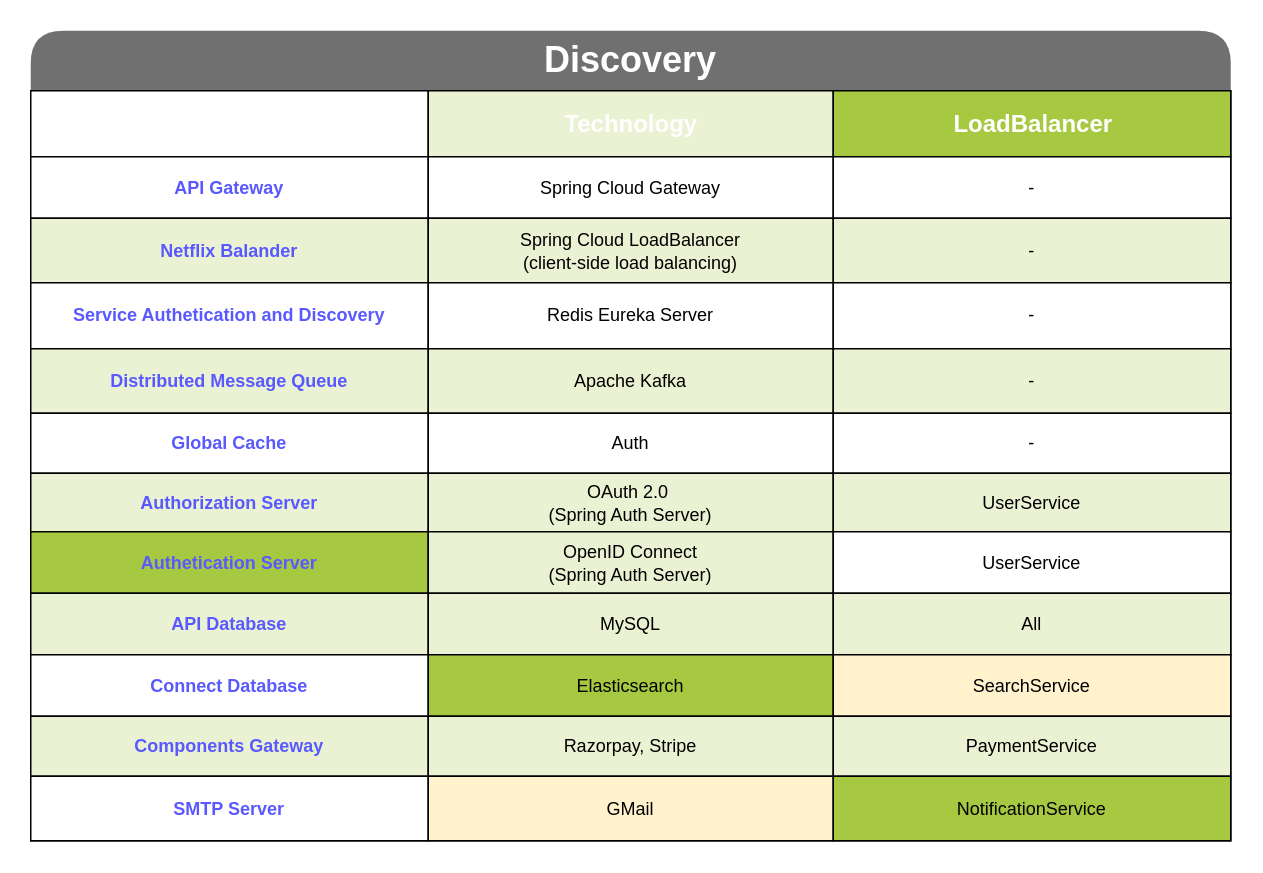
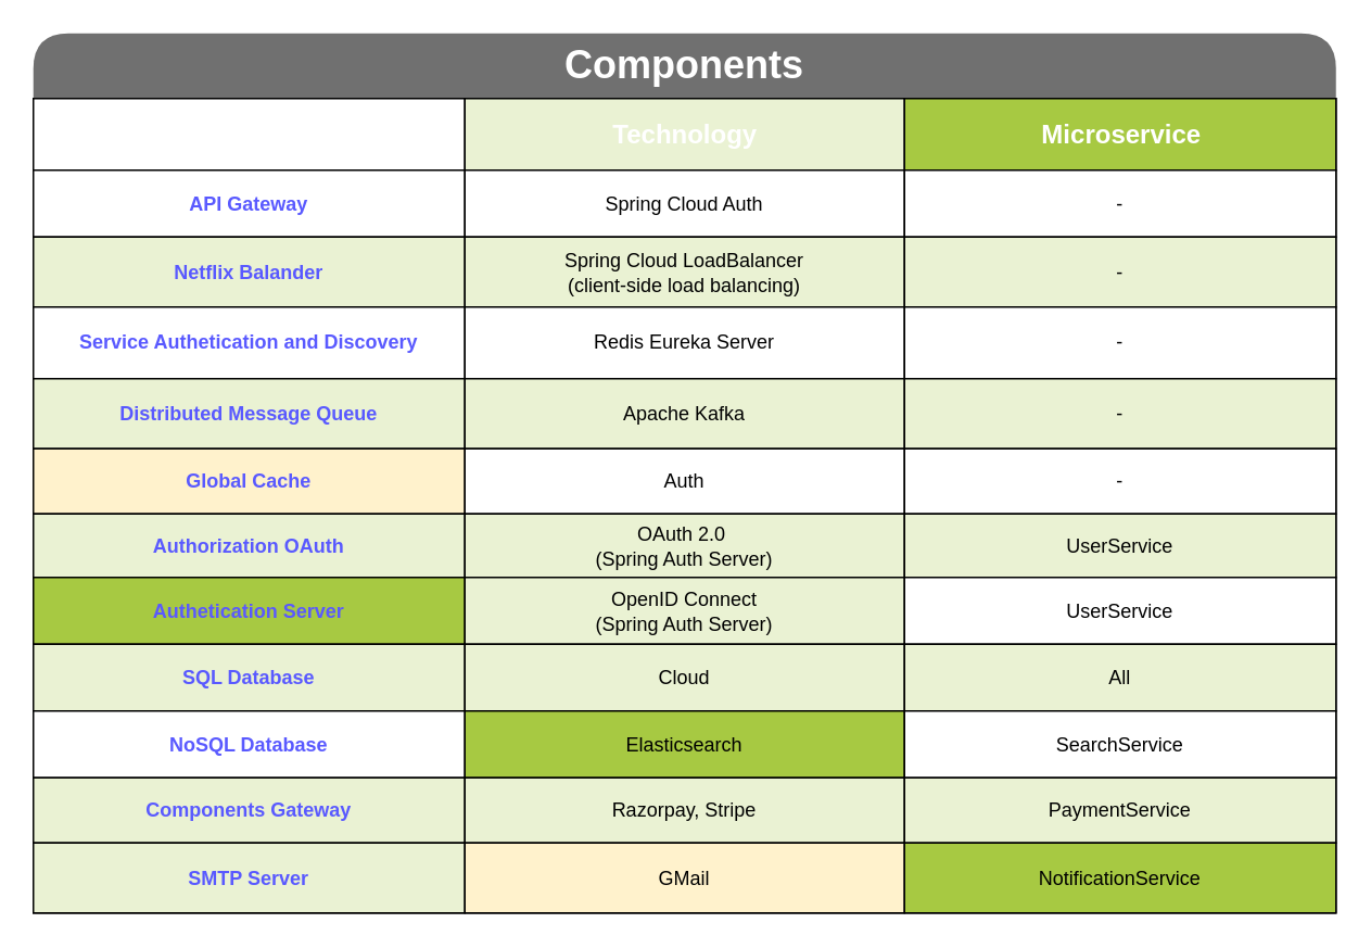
- <mxCell id="2" value="&lt;h1&gt;&lt;font style=&quot;color: rgb(255, 255, 255);&quot;&gt;Discovery&lt;/font&gt;&lt;/h1&gt;" style="swimlane;whiteSpace=wrap;html=1;rounded=1;arcSize=18;startSize=40;glass=0;gradientColor=none;fillColor=#707070;strokeColor=none;" vertex="1" parent="1"><mxGeometry x="20" y="20" width="800" height="540" as="geometry"><mxRectangle x="40" y="1160" width="240" height="40" as="alternateBounds" /></mxGeometry></mxCell>
+ <mxCell id="2" value="&lt;h1&gt;&lt;font style=&quot;color: rgb(255, 255, 255);&quot;&gt;Components&lt;/font&gt;&lt;/h1&gt;" style="swimlane;whiteSpace=wrap;html=1;rounded=1;arcSize=18;startSize=40;glass=0;gradientColor=none;fillColor=#707070;strokeColor=none;" vertex="1" parent="1"><mxGeometry x="20" y="20" width="800" height="540" as="geometry"><mxRectangle x="40" y="1160" width="240" height="40" as="alternateBounds" /></mxGeometry></mxCell>
- <mxCell id="7" value="LoadBalancer" style="connectable=0;recursiveResize=0;strokeColor=inherit;fillColor=#A7C942;align=center;fontStyle=1;fontColor=#FFFFFF;html=1;rounded=0;fontSize=16;swimlaneLine=0;" vertex="1" parent="4"><mxGeometry x="535" width="265" height="44" as="geometry"><mxRectangle width="265" height="44" as="alternateBounds" /></mxGeometry></mxCell>
+ <mxCell id="7" value="Microservice" style="connectable=0;recursiveResize=0;strokeColor=inherit;fillColor=#A7C942;align=center;fontStyle=1;fontColor=#FFFFFF;html=1;rounded=0;fontSize=16;swimlaneLine=0;" vertex="1" parent="4"><mxGeometry x="535" width="265" height="44" as="geometry"><mxRectangle width="265" height="44" as="alternateBounds" /></mxGeometry></mxCell>
- <mxCell id="10" value="Spring Cloud Gateway" style="connectable=0;recursiveResize=0;strokeColor=inherit;fillColor=inherit;align=center;whiteSpace=wrap;html=1;rounded=0;fontStyle=0;swimlaneLine=0;" vertex="1" parent="8"><mxGeometry x="265" width="270" height="41" as="geometry"><mxRectangle width="270" height="41" as="alternateBounds" /></mxGeometry></mxCell>
+ <mxCell id="10" value="Spring Cloud Auth" style="connectable=0;recursiveResize=0;strokeColor=inherit;fillColor=inherit;align=center;whiteSpace=wrap;html=1;rounded=0;fontStyle=0;swimlaneLine=0;" vertex="1" parent="8"><mxGeometry x="265" width="270" height="41" as="geometry"><mxRectangle width="270" height="41" as="alternateBounds" /></mxGeometry></mxCell>
- <mxCell id="25" value="Global Cache" style="connectable=0;recursiveResize=0;whiteSpace=wrap;html=1;rounded=0;fontStyle=1;align=center;fontColor=#5959FF;swimlaneLine=0;" vertex="1" parent="24"><mxGeometry width="265" height="40" as="geometry"><mxRectangle width="265" height="40" as="alternateBounds" /></mxGeometry></mxCell>
+ <mxCell id="25" value="Global Cache" style="connectable=0;recursiveResize=0;whiteSpace=wrap;html=1;rounded=0;fontStyle=1;align=center;fontColor=#5959FF;swimlaneLine=0;fillColor=#fff2cc;" vertex="1" parent="24"><mxGeometry width="265" height="40" as="geometry"><mxRectangle width="265" height="40" as="alternateBounds" /></mxGeometry></mxCell>
- <mxCell id="29" value="Authorization Server" style="connectable=0;recursiveResize=0;strokeColor=inherit;fillColor=inherit;whiteSpace=wrap;html=1;rounded=0;fontStyle=1;align=center;fontColor=#5959FF;swimlaneLine=0;" vertex="1" parent="28"><mxGeometry width="265" height="39" as="geometry"><mxRectangle width="265" height="39" as="alternateBounds" /></mxGeometry></mxCell>
+ <mxCell id="29" value="Authorization OAuth" style="connectable=0;recursiveResize=0;strokeColor=inherit;fillColor=inherit;whiteSpace=wrap;html=1;rounded=0;fontStyle=1;align=center;fontColor=#5959FF;swimlaneLine=0;" vertex="1" parent="28"><mxGeometry width="265" height="39" as="geometry"><mxRectangle width="265" height="39" as="alternateBounds" /></mxGeometry></mxCell>
- <mxCell id="37" value="API Database" style="connectable=0;recursiveResize=0;strokeColor=inherit;fillColor=inherit;whiteSpace=wrap;html=1;rounded=0;fontStyle=1;align=center;fontColor=#5959FF;swimlaneLine=0;" vertex="1" parent="36"><mxGeometry width="265" height="41" as="geometry"><mxRectangle width="265" height="41" as="alternateBounds" /></mxGeometry></mxCell>
+ <mxCell id="37" value="SQL Database" style="connectable=0;recursiveResize=0;strokeColor=inherit;fillColor=inherit;whiteSpace=wrap;html=1;rounded=0;fontStyle=1;align=center;fontColor=#5959FF;swimlaneLine=0;" vertex="1" parent="36"><mxGeometry width="265" height="41" as="geometry"><mxRectangle width="265" height="41" as="alternateBounds" /></mxGeometry></mxCell>
- <mxCell id="38" value="MySQL" style="connectable=0;recursiveResize=0;strokeColor=inherit;fillColor=inherit;whiteSpace=wrap;html=1;rounded=0;fontStyle=0;swimlaneLine=0;" vertex="1" parent="36"><mxGeometry x="265" width="270" height="41" as="geometry"><mxRectangle width="270" height="41" as="alternateBounds" /></mxGeometry></mxCell>
+ <mxCell id="38" value="Cloud" style="connectable=0;recursiveResize=0;strokeColor=inherit;fillColor=inherit;whiteSpace=wrap;html=1;rounded=0;fontStyle=0;swimlaneLine=0;" vertex="1" parent="36"><mxGeometry x="265" width="270" height="41" as="geometry"><mxRectangle width="270" height="41" as="alternateBounds" /></mxGeometry></mxCell>
- <mxCell id="41" value="Connect Database" style="connectable=0;recursiveResize=0;whiteSpace=wrap;html=1;rounded=0;fontStyle=1;align=center;fontColor=#5959FF;swimlaneLine=0;" vertex="1" parent="40"><mxGeometry width="265" height="41" as="geometry"><mxRectangle width="265" height="41" as="alternateBounds" /></mxGeometry></mxCell>
+ <mxCell id="41" value="NoSQL Database" style="connectable=0;recursiveResize=0;whiteSpace=wrap;html=1;rounded=0;fontStyle=1;align=center;fontColor=#5959FF;swimlaneLine=0;" vertex="1" parent="40"><mxGeometry width="265" height="41" as="geometry"><mxRectangle width="265" height="41" as="alternateBounds" /></mxGeometry></mxCell>
- <mxCell id="43" value="SearchService" style="connectable=0;recursiveResize=0;whiteSpace=wrap;html=1;rounded=0;fontStyle=0;swimlaneLine=0;fillColor=#fff2cc;" vertex="1" parent="40"><mxGeometry x="535" width="265" height="41" as="geometry"><mxRectangle width="265" height="41" as="alternateBounds" /></mxGeometry></mxCell>
+ <mxCell id="43" value="SearchService" style="connectable=0;recursiveResize=0;whiteSpace=wrap;html=1;rounded=0;fontStyle=0;swimlaneLine=0;" vertex="1" parent="40"><mxGeometry x="535" width="265" height="41" as="geometry"><mxRectangle width="265" height="41" as="alternateBounds" /></mxGeometry></mxCell>
- <mxCell id="49" value="SMTP Server" style="connectable=0;recursiveResize=0;whiteSpace=wrap;html=1;rounded=0;fontStyle=1;align=center;fontColor=#5959FF;swimlaneLine=0;" vertex="1" parent="48"><mxGeometry width="265" height="43" as="geometry"><mxRectangle width="265" height="43" as="alternateBounds" /></mxGeometry></mxCell>
+ <mxCell id="49" value="SMTP Server" style="connectable=0;recursiveResize=0;whiteSpace=wrap;html=1;rounded=0;fontStyle=1;align=center;fontColor=#5959FF;swimlaneLine=0;fillColor=#eaf2d3;" vertex="1" parent="48"><mxGeometry width="265" height="43" as="geometry"><mxRectangle width="265" height="43" as="alternateBounds" /></mxGeometry></mxCell>
